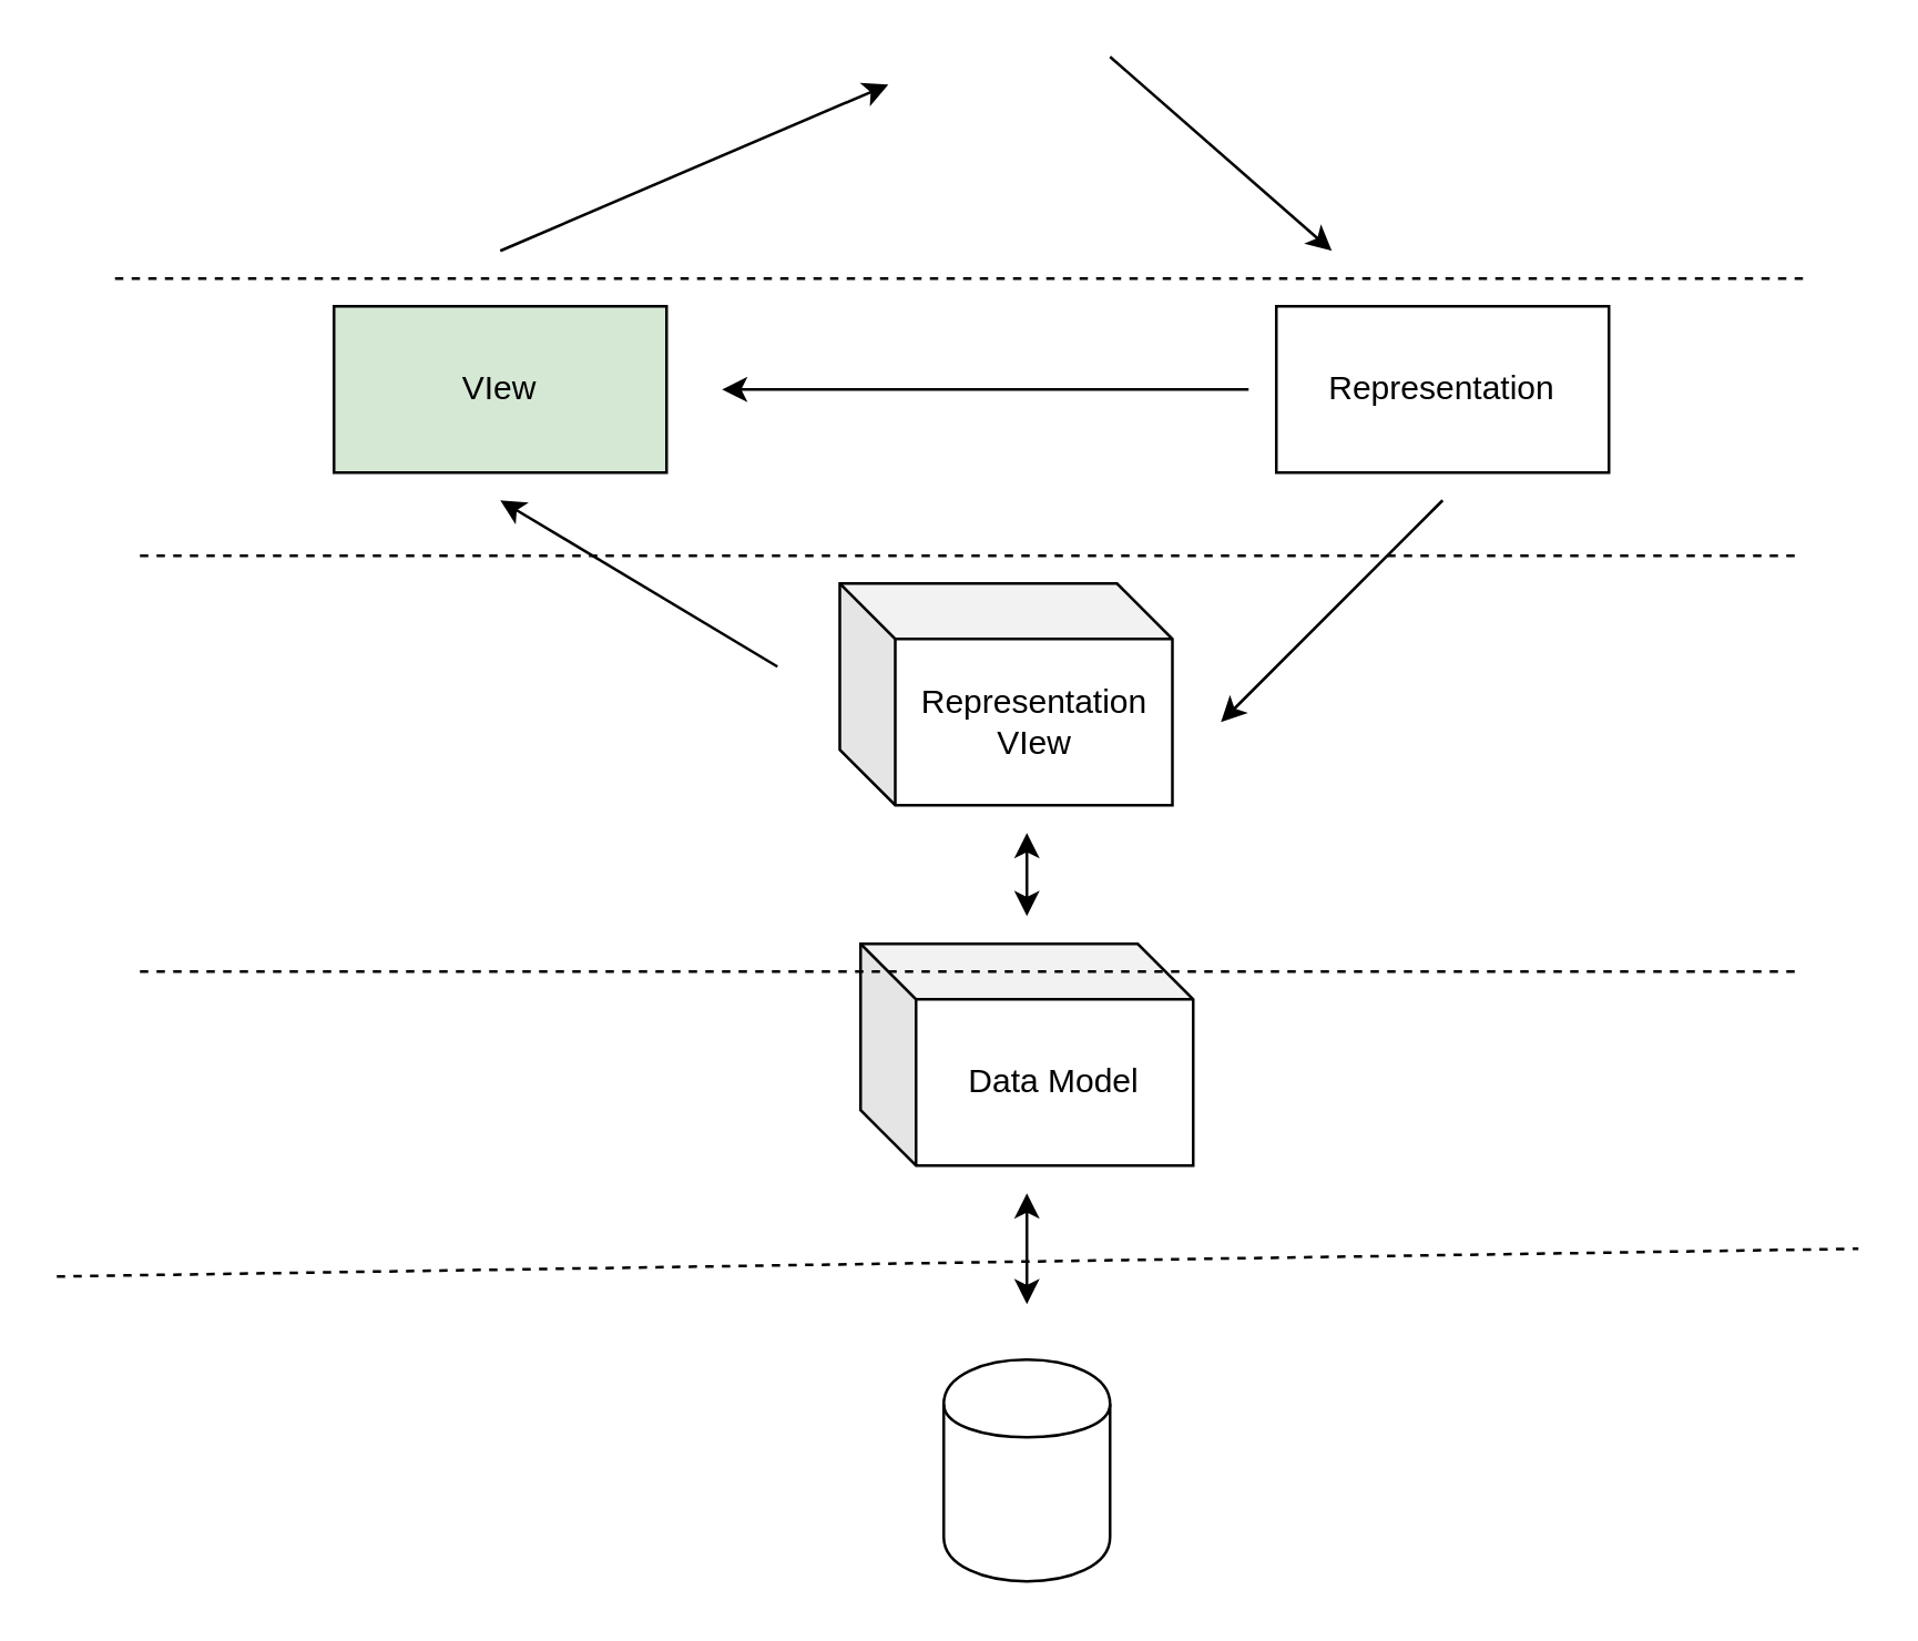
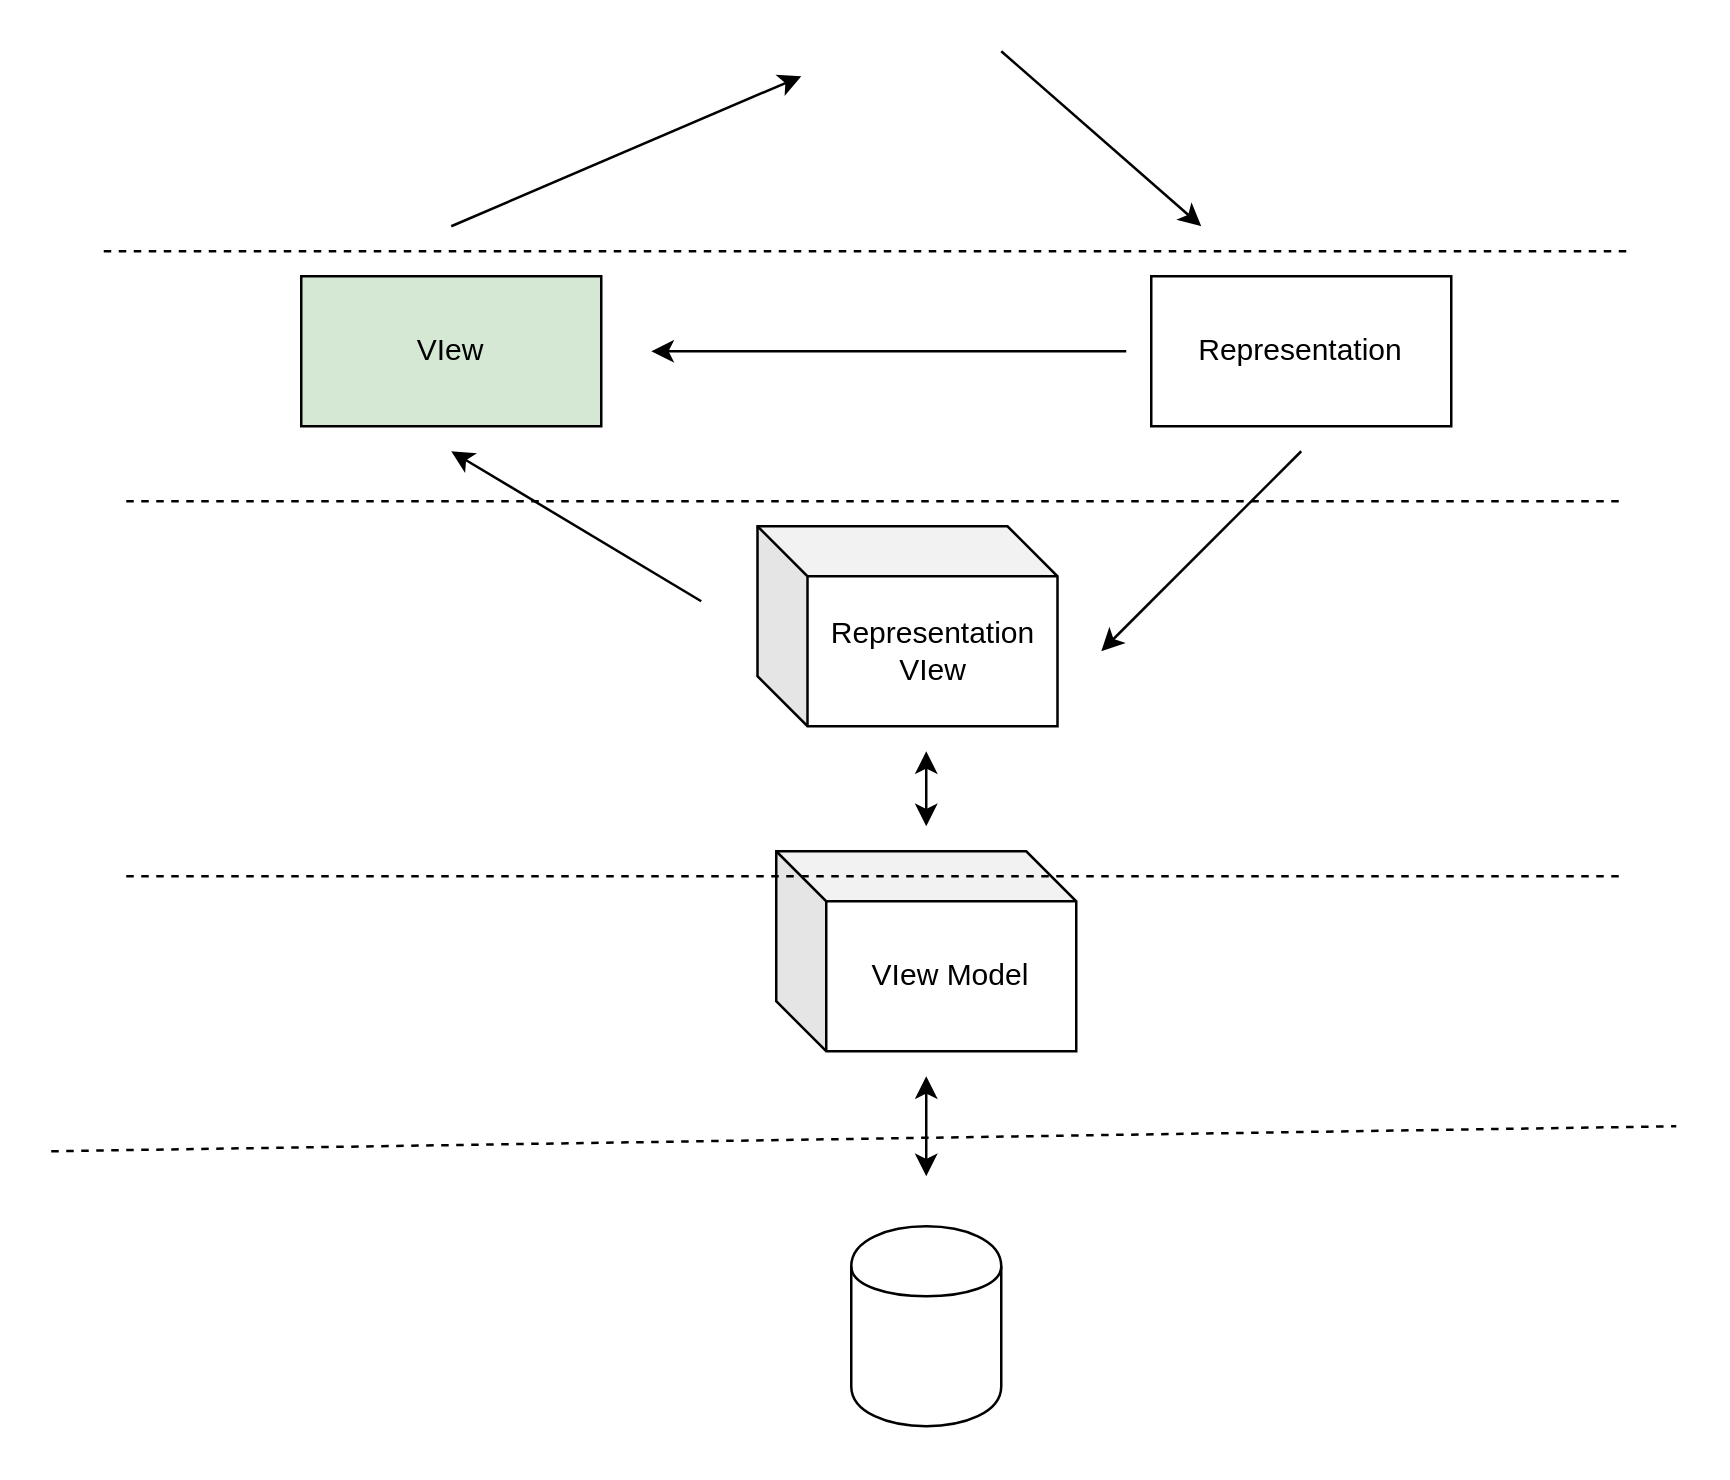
- <mxCell id="11" value="Data Model" style="shape=cube;whiteSpace=wrap;html=1;boundedLbl=1;backgroundOutline=1;darkOpacity=0.05;darkOpacity2=0.1;" vertex="1" parent="1"><mxGeometry x="310" y="340" width="120" height="80" as="geometry" /></mxCell>
+ <mxCell id="11" value="VIew Model" style="shape=cube;whiteSpace=wrap;html=1;boundedLbl=1;backgroundOutline=1;darkOpacity=0.05;darkOpacity2=0.1;" vertex="1" parent="1"><mxGeometry x="310" y="340" width="120" height="80" as="geometry" /></mxCell>
